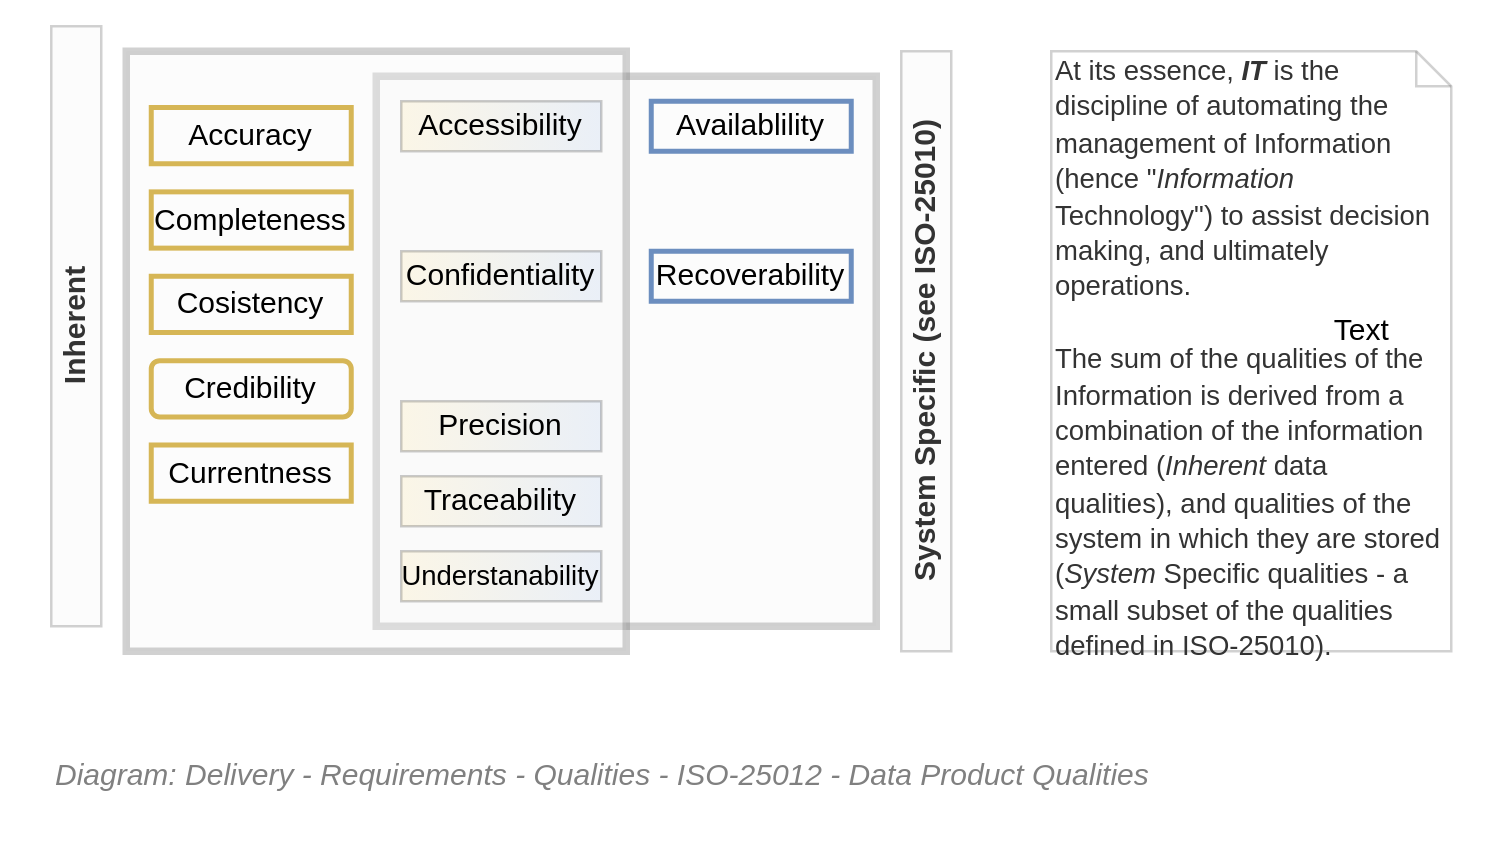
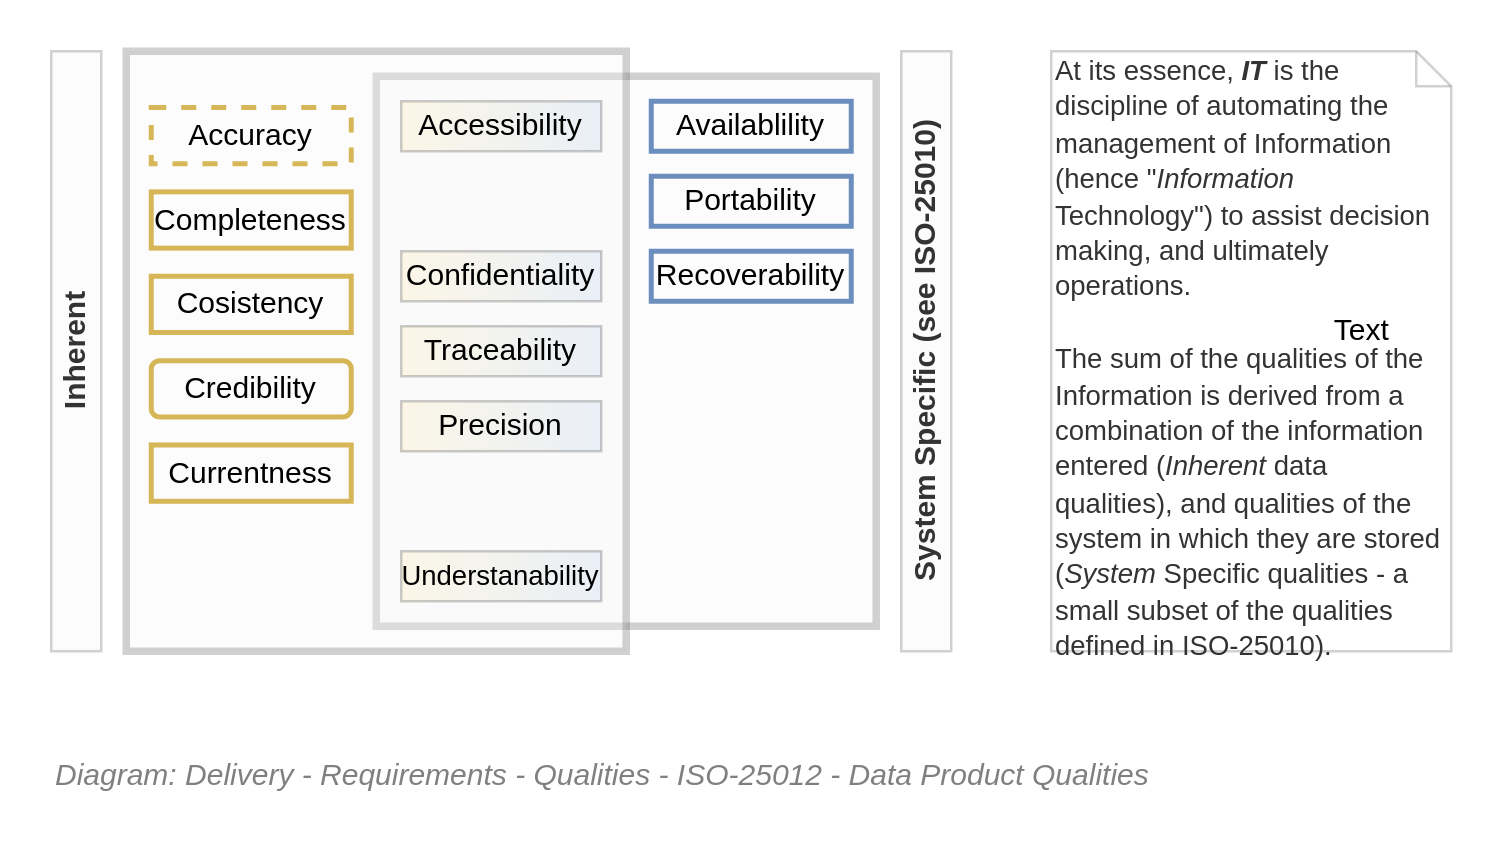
- <mxCell id="8" value="Accuracy" style="rounded=0;whiteSpace=wrap;html=1;strokeWidth=2;fontFamily=Helvetica;fillColor=none;strokeColor=#d6b656;" vertex="1" parent="7"><mxGeometry x="10" y="22.5" width="80" height="22.5" as="geometry" /></mxCell>
+ <mxCell id="8" value="Accuracy" style="rounded=0;whiteSpace=wrap;html=1;strokeWidth=2;fontFamily=Helvetica;fillColor=none;strokeColor=#d6b656;dashed=1;" vertex="1" parent="7"><mxGeometry x="10" y="22.5" width="80" height="22.5" as="geometry" /></mxCell>
+ <mxCell id="5" value="Portability" style="rounded=0;whiteSpace=wrap;html=1;strokeWidth=2;fontFamily=Helvetica;fillColor=none;strokeColor=#6c8ebf;" vertex="1" parent="3"><mxGeometry x="110" y="40" width="80" height="20" as="geometry" /></mxCell>
- <mxCell id="19" value="Inherent" style="text;html=1;strokeColor=#666666;fillColor=#f5f5f5;align=center;verticalAlign=middle;whiteSpace=wrap;rounded=0;opacity=30;horizontal=0;fontStyle=1;fontColor=#333333;" vertex="1" parent="1"><mxGeometry x="20" y="10" width="20" height="240" as="geometry" /></mxCell>
+ <mxCell id="19" value="Inherent" style="text;html=1;strokeColor=#666666;fillColor=#f5f5f5;align=center;verticalAlign=middle;whiteSpace=wrap;rounded=0;opacity=30;horizontal=0;fontStyle=1;fontColor=#333333;" vertex="1" parent="1"><mxGeometry x="20" y="20" width="20" height="240" as="geometry" /></mxCell>
- <mxCell id="15" value="Traceability" style="rounded=0;whiteSpace=wrap;html=1;strokeWidth=1;fontFamily=Helvetica;fontColor=#000000;gradientColor=#A9C4EB;gradientDirection=east;fillColor=#FFE599;opacity=20;" vertex="1" parent="7"><mxGeometry x="110" y="170" width="80" height="20" as="geometry" /></mxCell>
+ <mxCell id="15" value="Traceability" style="rounded=0;whiteSpace=wrap;html=1;strokeWidth=1;fontFamily=Helvetica;fontColor=#000000;gradientColor=#A9C4EB;gradientDirection=east;fillColor=#FFE599;opacity=20;" vertex="1" parent="7"><mxGeometry x="110" y="110" width="80" height="20" as="geometry" /></mxCell>
